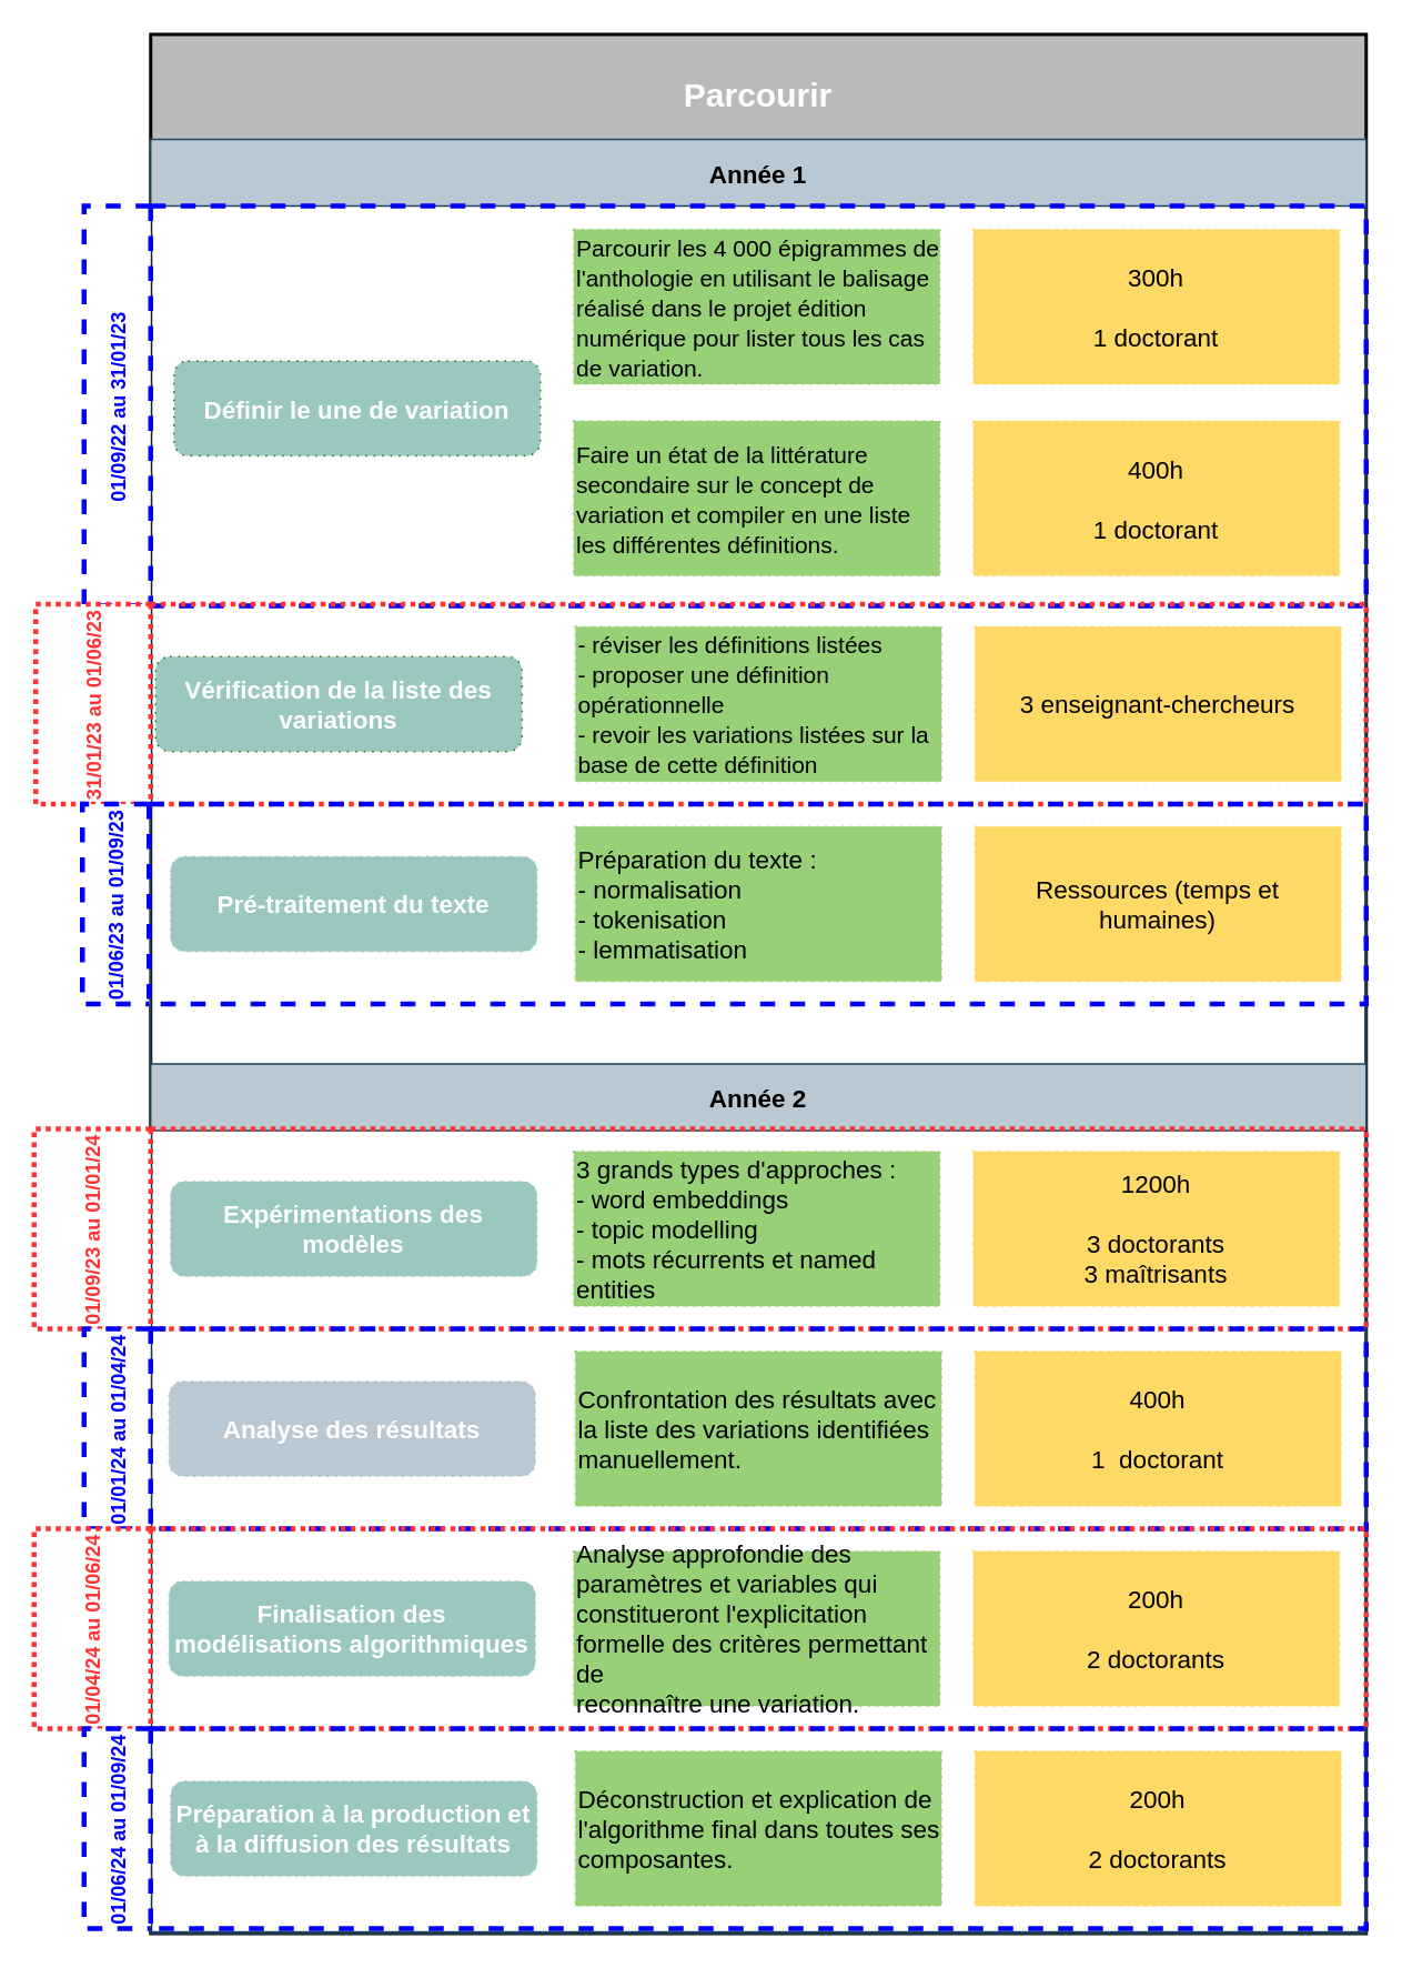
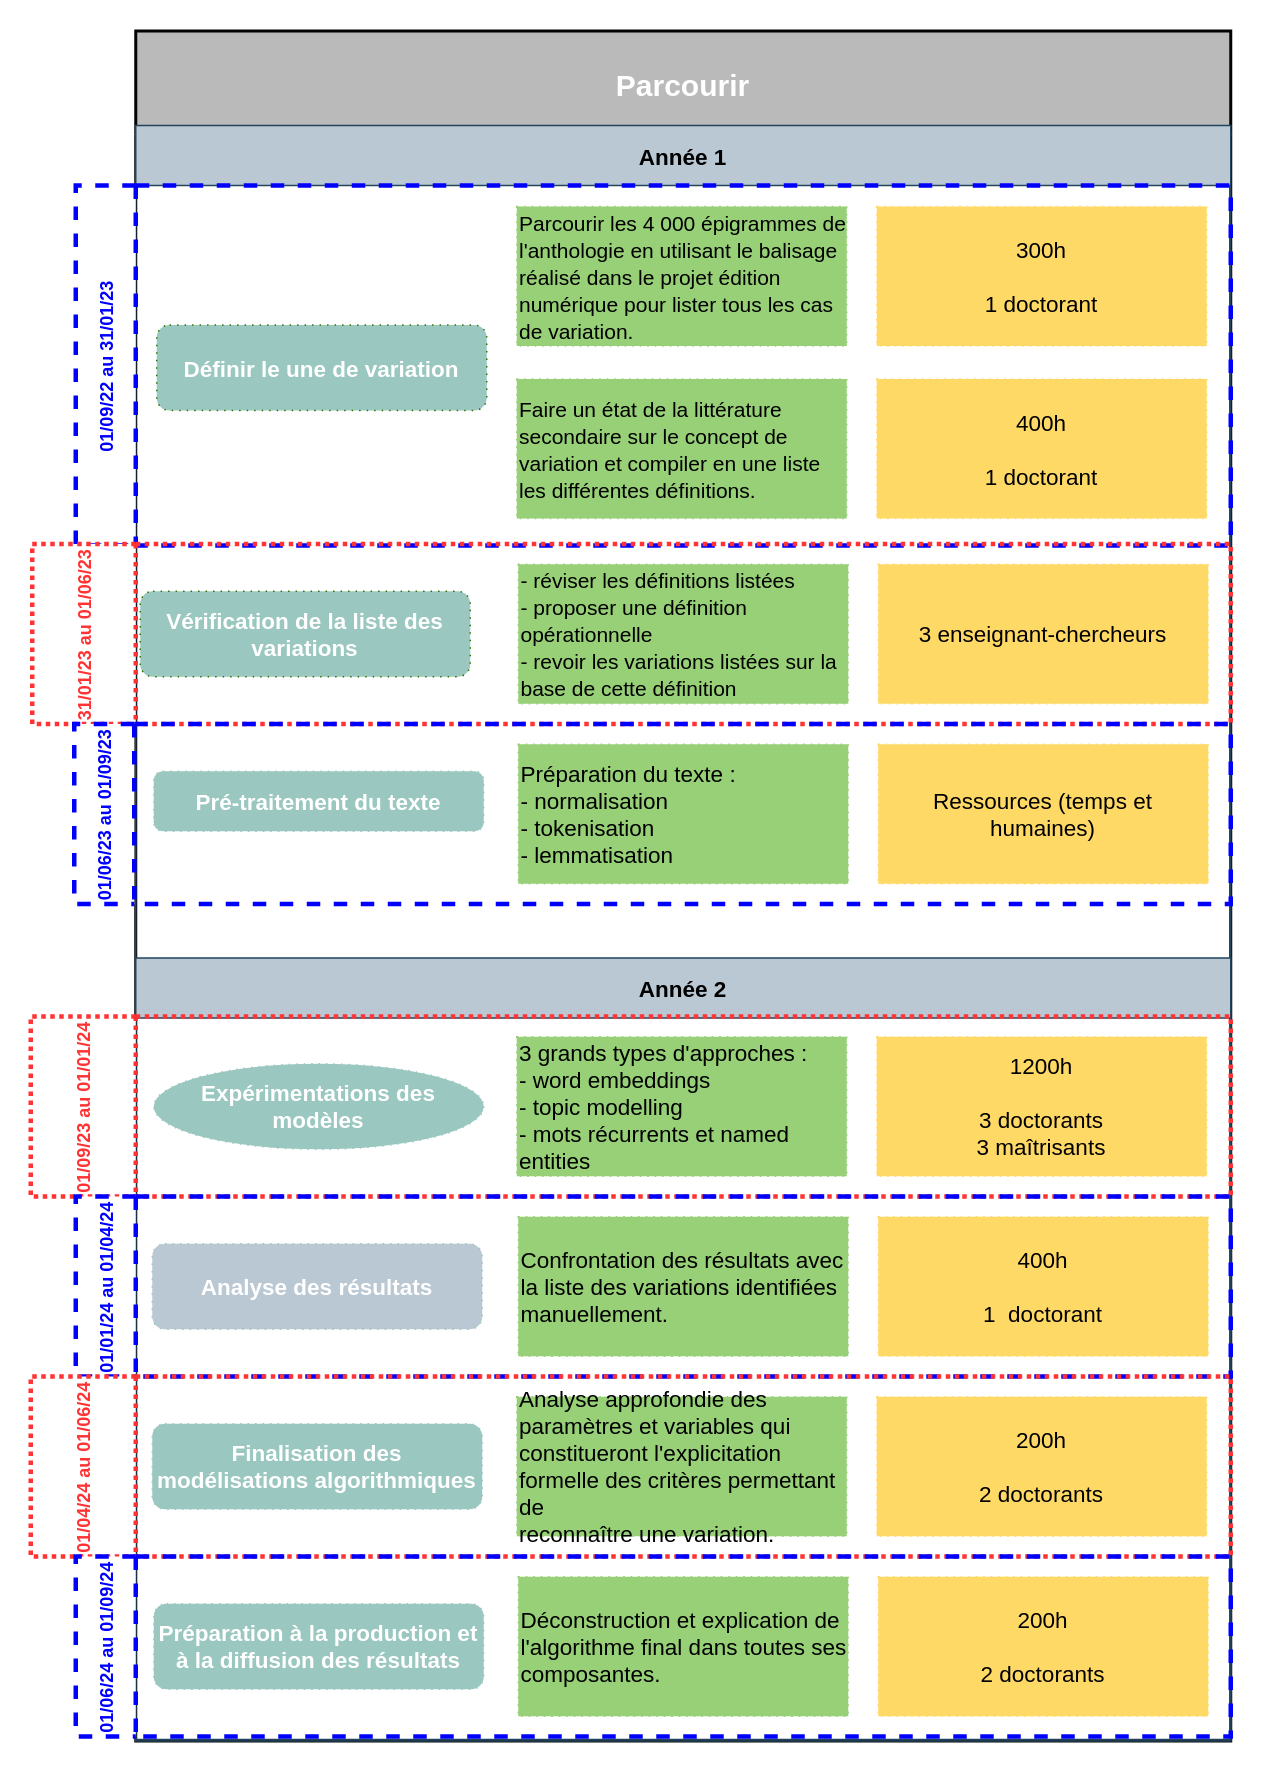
- <mxCell id="21" value="&lt;b&gt;Pré-traitement du texte&lt;/b&gt;" style="rounded=1;whiteSpace=wrap;html=1;dashed=1;fontSize=15;fillColor=#9AC7BF;strokeColor=#9AC7BF;dashPattern=1 4;align=center;sketch=0;fontColor=#ffffff;" parent="17" vertex="1"><mxGeometry x="53" y="31.5" width="220" height="57" as="geometry" /></mxCell>
+ <mxCell id="21" value="&lt;b&gt;Pré-traitement du texte&lt;/b&gt;" style="rounded=1;whiteSpace=wrap;html=1;dashed=1;fontSize=15;fillColor=#9AC7BF;strokeColor=#9AC7BF;dashPattern=1 4;align=center;sketch=0;fontColor=#ffffff;" parent="17" vertex="1"><mxGeometry x="53" y="31.5" width="220" height="40" as="geometry" /></mxCell>
- <mxCell id="26" value="&lt;b&gt;Expérimentations des modèles&lt;/b&gt;" style="rounded=1;whiteSpace=wrap;html=1;dashed=1;fontSize=15;fillColor=#9AC7BF;strokeColor=#9AC7BF;dashPattern=1 4;align=center;sketch=0;fontColor=#ffffff;" parent="22" vertex="1"><mxGeometry x="82" y="31.5" width="220" height="57" as="geometry" /></mxCell>
+ <mxCell id="26" value="&lt;b&gt;Expérimentations des modèles&lt;/b&gt;" style="ellipse;whiteSpace=wrap;html=1;dashed=1;fontSize=15;fillColor=#9AC7BF;strokeColor=#9AC7BF;dashPattern=1 4;align=center;sketch=0;fontColor=#ffffff;" parent="22" vertex="1"><mxGeometry x="82" y="31.5" width="220" height="57" as="geometry" /></mxCell>
